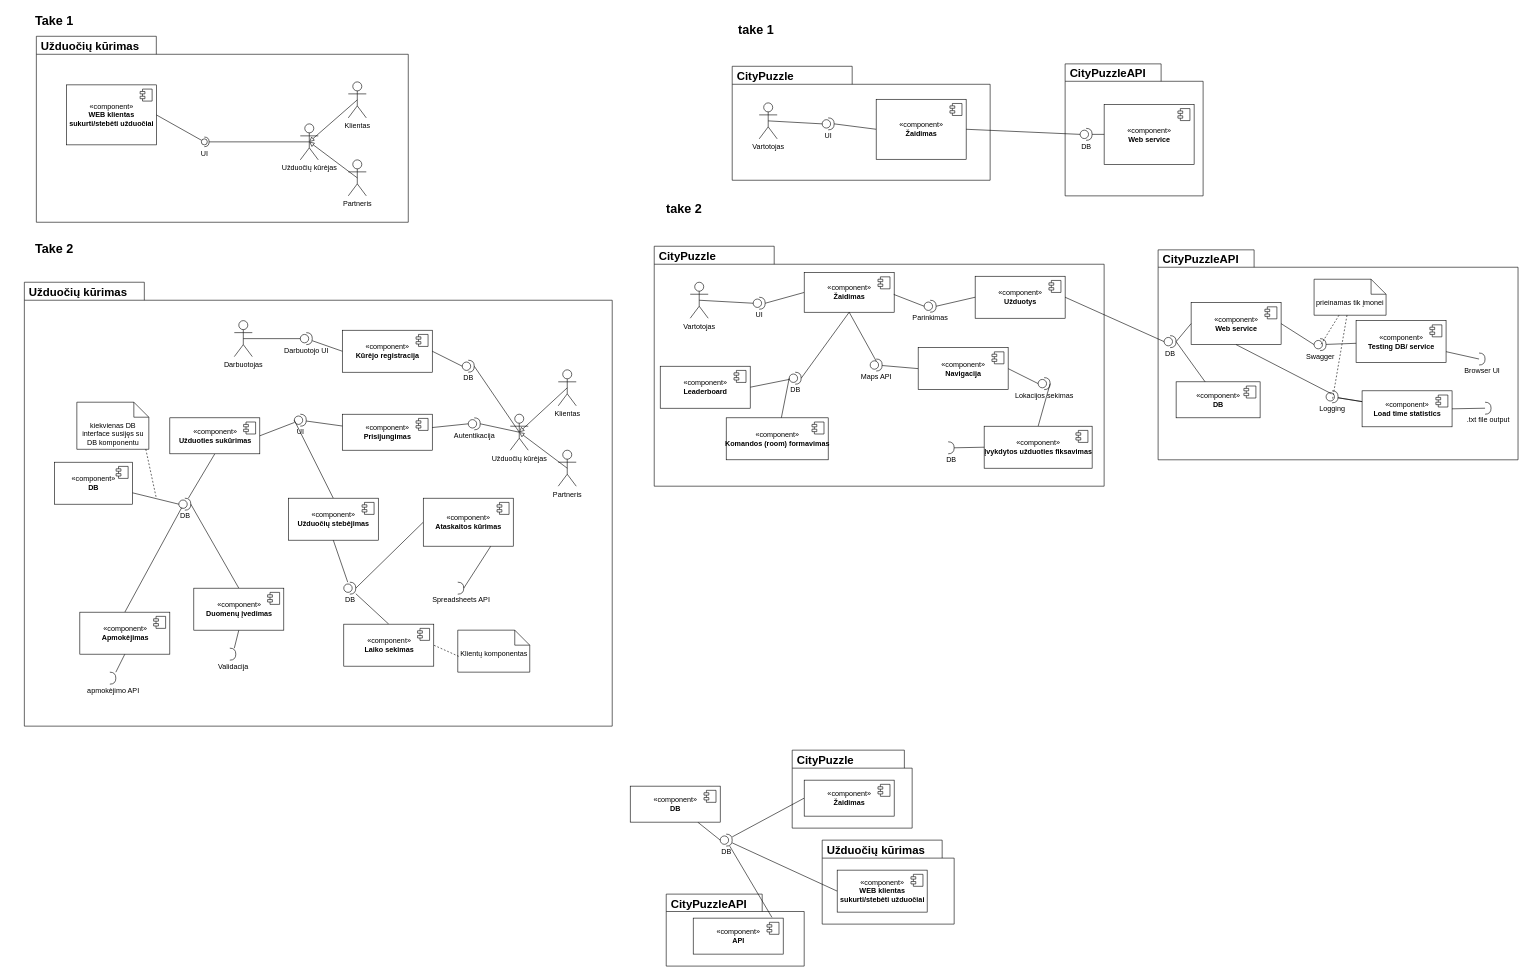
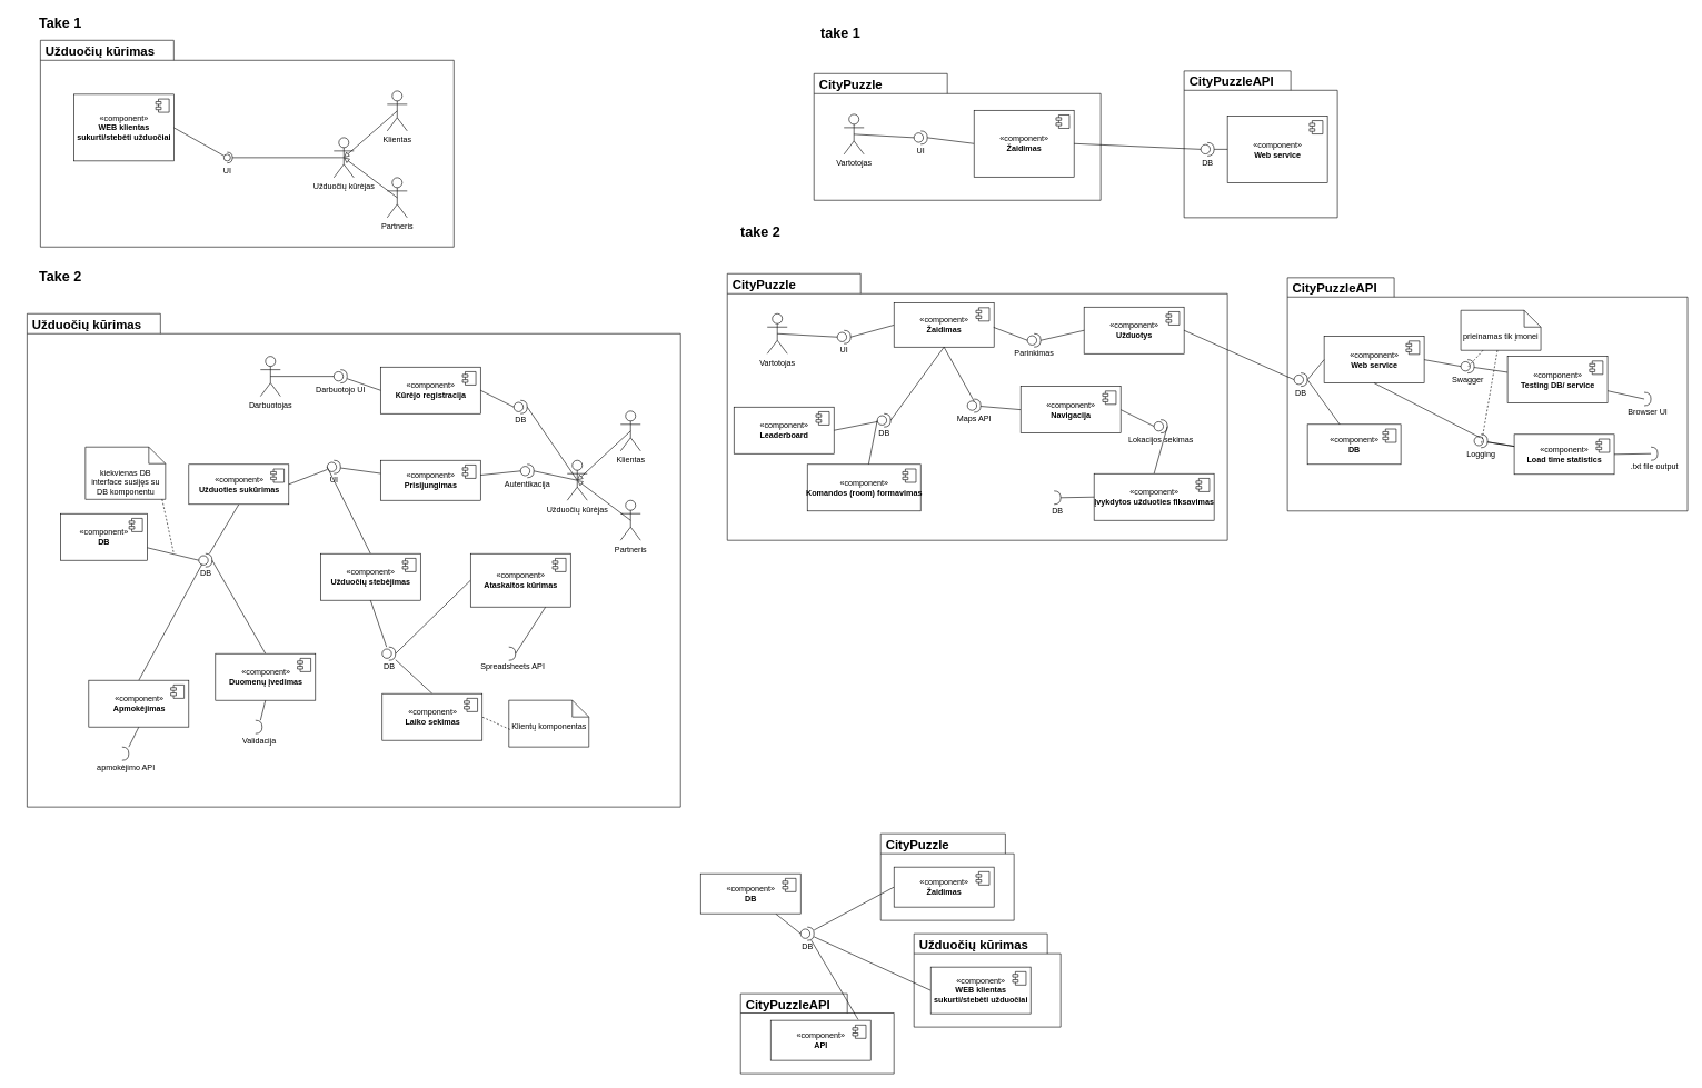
- <mxCell id="136" value="Swagger" style="shape=providedRequiredInterface;html=1;verticalLabelPosition=bottom;sketch=0;fontSize=12;strokeColor=#000000;fillColor=none;" vertex="1" parent="1"><mxGeometry x="2190" y="564" width="20" height="20" as="geometry" /></mxCell>
+ <mxCell id="136" value="Swagger" style="shape=providedRequiredInterface;html=1;verticalLabelPosition=bottom;sketch=0;fontSize=12;strokeColor=#000000;fillColor=none;" vertex="1" parent="1"><mxGeometry x="2190" y="539" width="20" height="20" as="geometry" /></mxCell>
